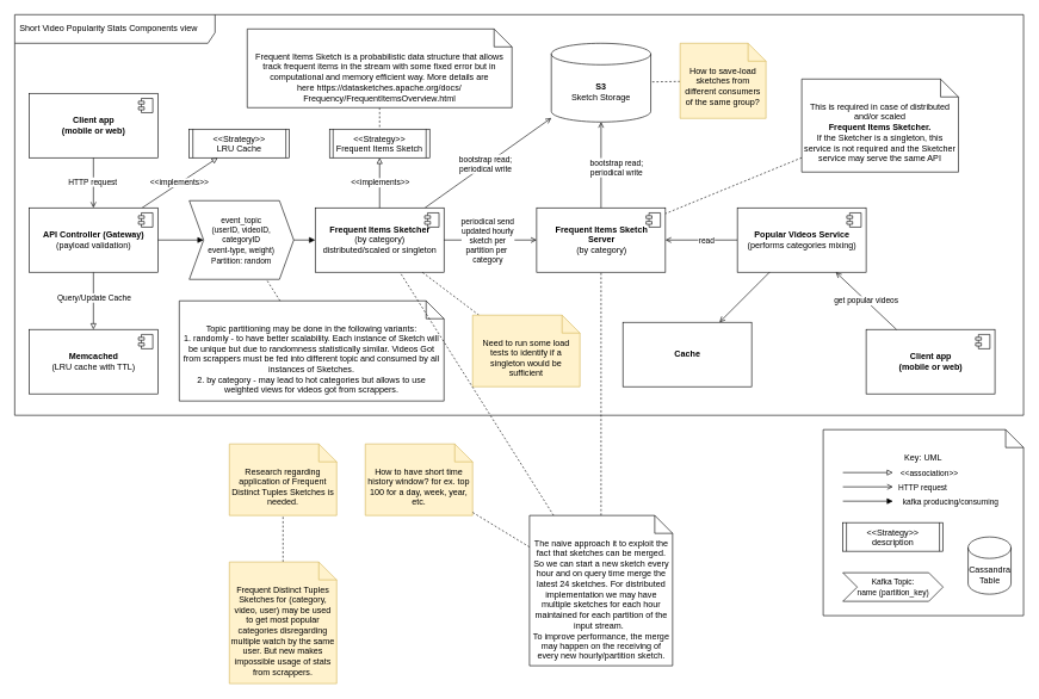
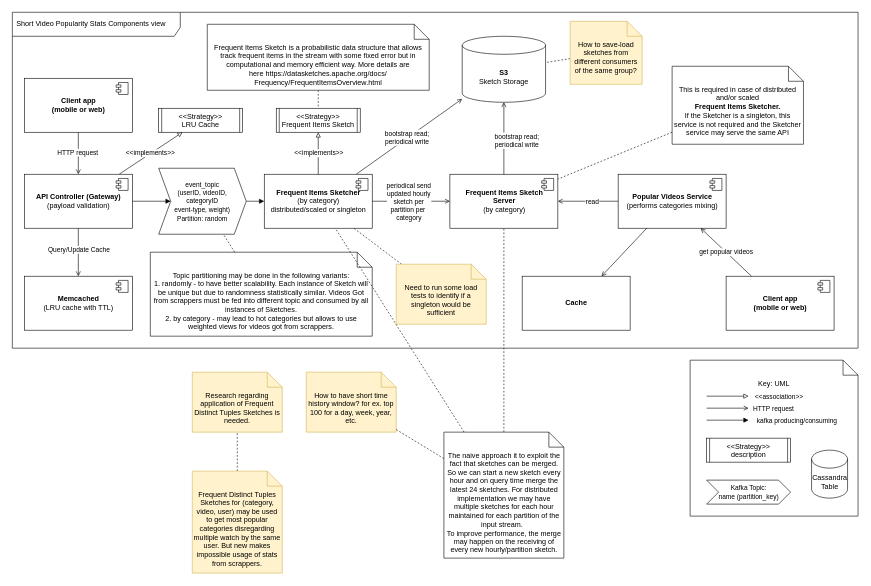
- <mxCell id="53" value="How to save-load sketches from different consumers of the same group?" style="shape=note2;boundedLbl=1;whiteSpace=wrap;html=1;size=25;verticalAlign=top;align=center;fillColor=#fff2cc;strokeColor=#d6b656;" vertex="1" parent="1"><mxGeometry x="950" y="60" width="120" height="105" as="geometry" /></mxCell>
+ <mxCell id="53" value="How to save-load sketches from different consumers of the same group?" style="shape=note2;boundedLbl=1;whiteSpace=wrap;html=1;size=25;verticalAlign=top;align=center;fillColor=#fff2cc;strokeColor=#d6b656;" vertex="1" parent="1"><mxGeometry x="950" y="35" width="120" height="105" as="geometry" /></mxCell>
- <mxCell id="3" style="edgeStyle=none;rounded=0;orthogonalLoop=1;jettySize=auto;html=1;endArrow=block;endFill=0;" edge="1" parent="1" source="8" target="16"><mxGeometry relative="1" as="geometry" /></mxCell>
+ <mxCell id="3" style="edgeStyle=none;rounded=0;orthogonalLoop=1;jettySize=auto;html=1;endArrow=open;endFill=0;" edge="1" parent="1" source="8" target="16"><mxGeometry relative="1" as="geometry" /></mxCell>
- <mxCell id="24" value="&lt;b&gt;Cache&lt;/b&gt;" style="html=1;dropTarget=0;" vertex="1" parent="1"><mxGeometry x="870" y="450" width="180" height="90" as="geometry" /></mxCell>
+ <mxCell id="24" value="&lt;b&gt;Cache&lt;/b&gt;" style="html=1;dropTarget=0;" vertex="1" parent="1"><mxGeometry x="870" y="460" width="180" height="90" as="geometry" /></mxCell>
